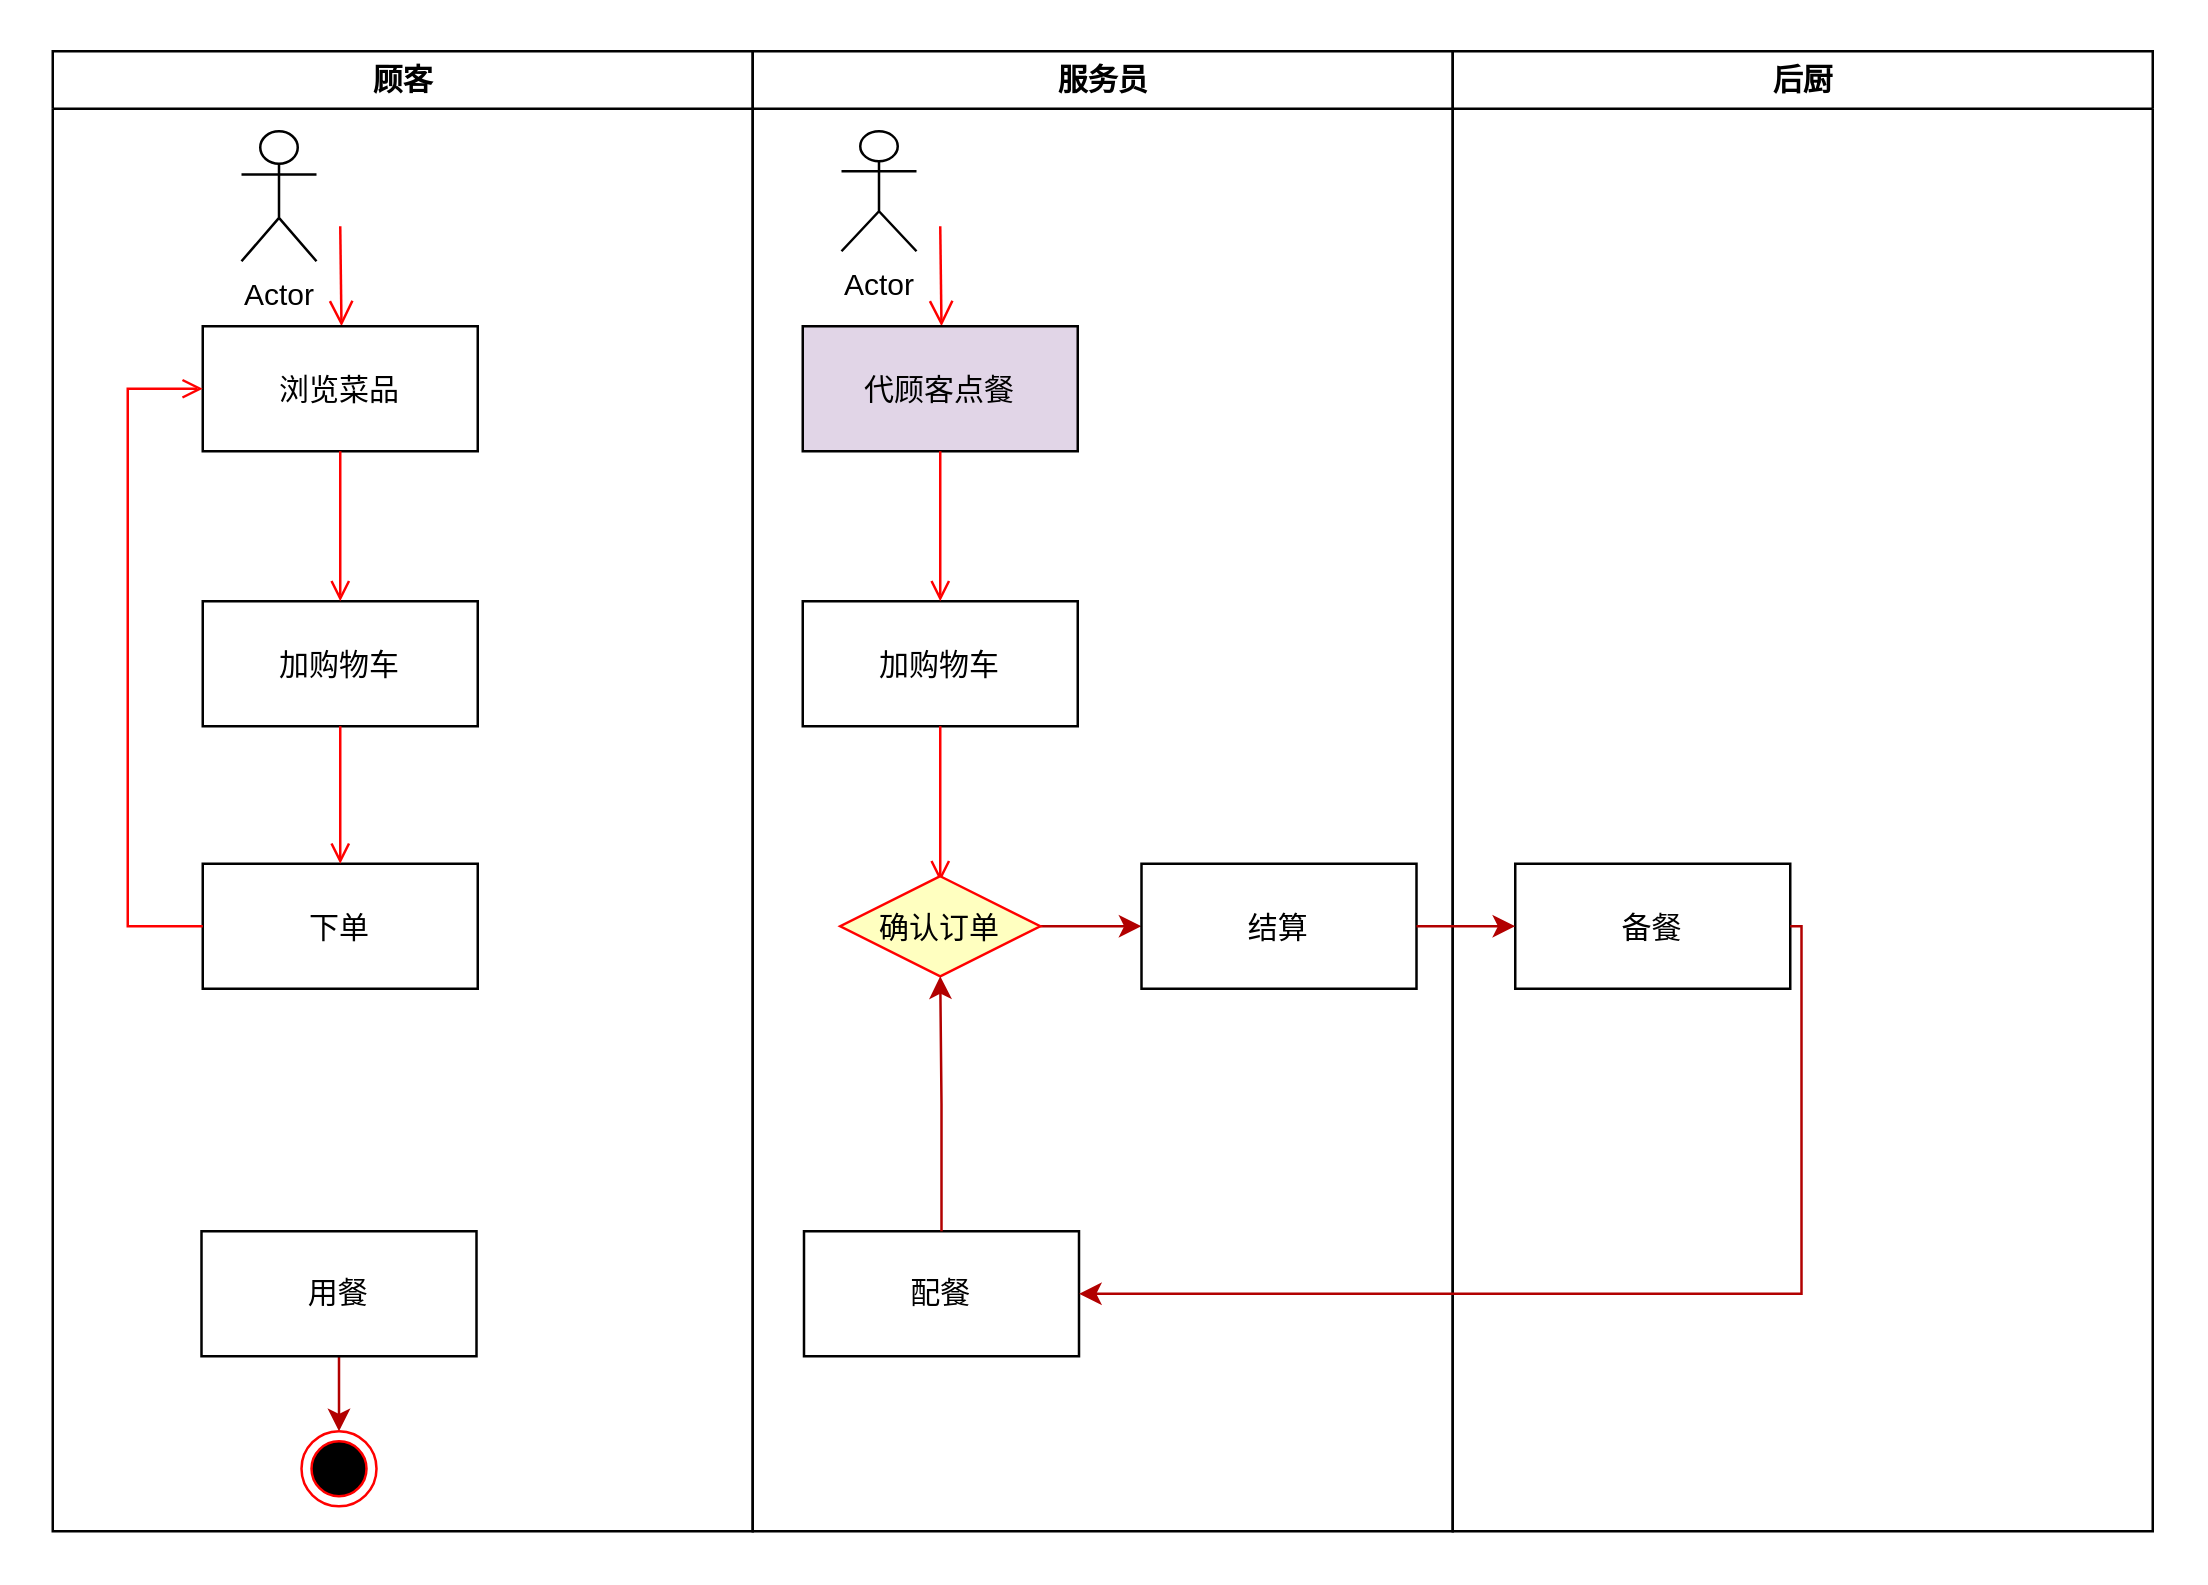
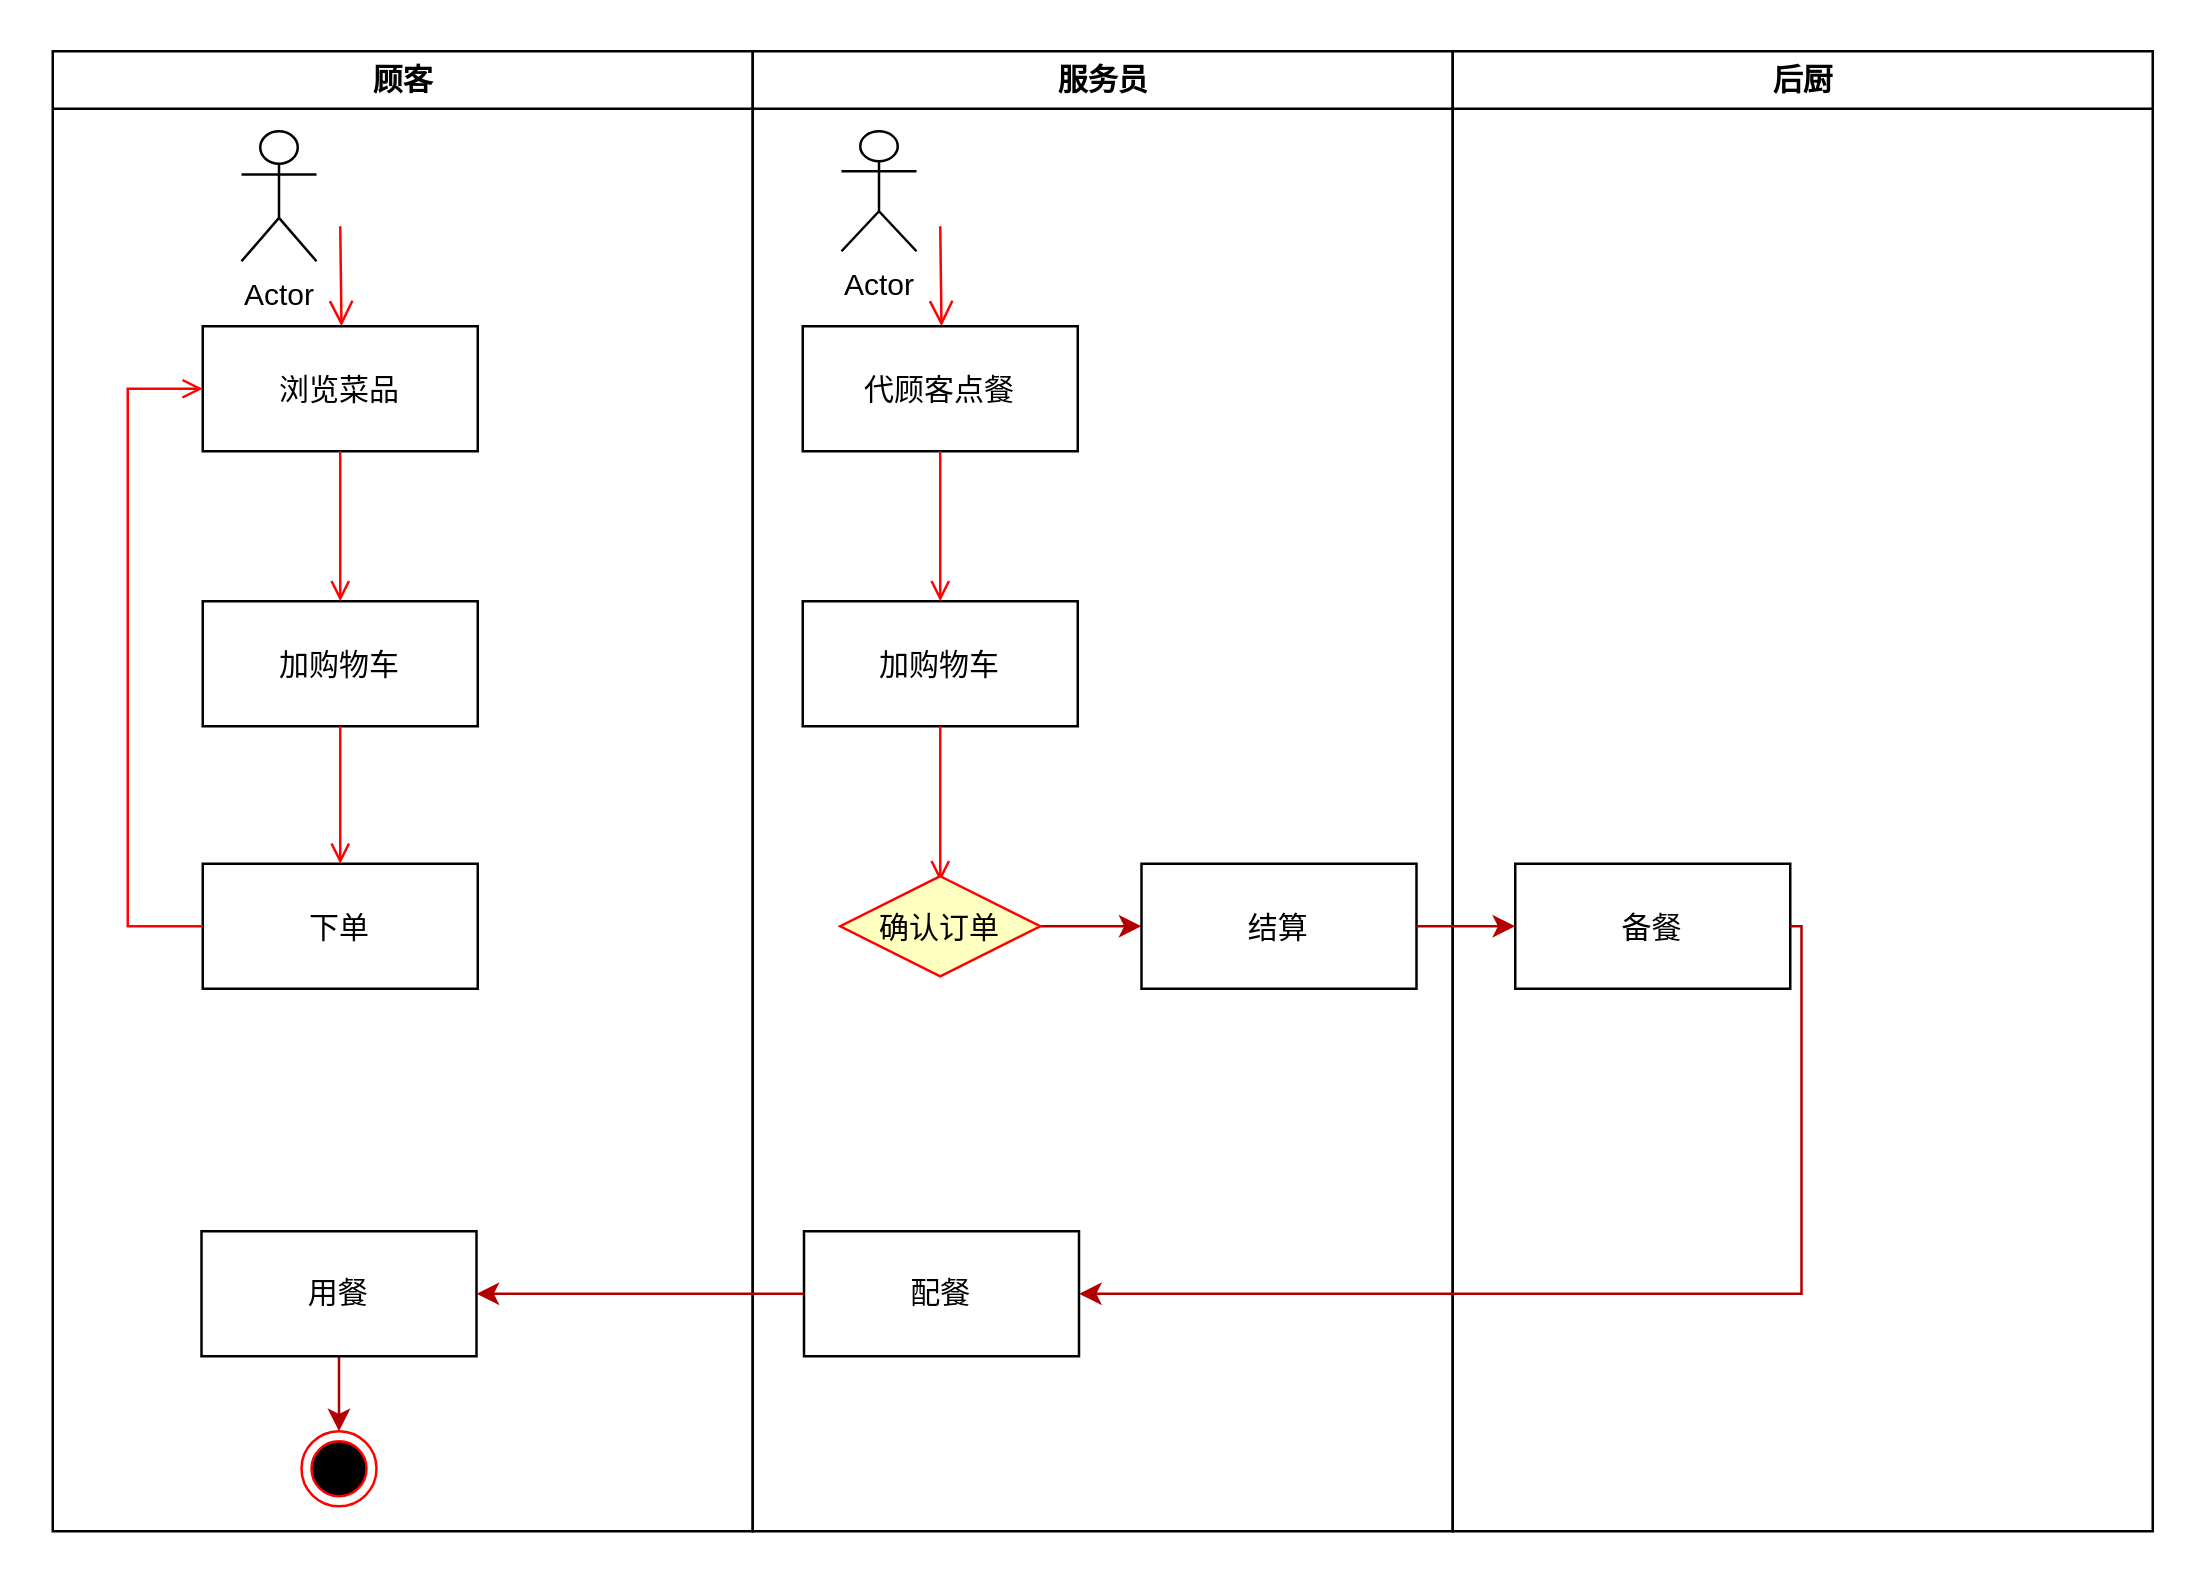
- <mxCell id="16" value="代顾客点餐" style="fillColor=#e1d5e7;" parent="14" vertex="1"><mxGeometry x="20" y="110" width="110" height="50" as="geometry" /></mxCell>
+ <mxCell id="16" value="代顾客点餐" style="" parent="14" vertex="1"><mxGeometry x="20" y="110" width="110" height="50" as="geometry" /></mxCell>
- <mxCell id="29" style="edgeStyle=orthogonalEdgeStyle;rounded=0;orthogonalLoop=1;jettySize=auto;html=1;fillColor=#e51400;strokeColor=#B20000;" edge="1" parent="1" source="24" target="21"><mxGeometry relative="1" as="geometry" /></mxCell>
+ <mxCell id="29" style="edgeStyle=orthogonalEdgeStyle;rounded=0;orthogonalLoop=1;jettySize=auto;html=1;entryX=1;entryY=0.5;entryDx=0;entryDy=0;fillColor=#e51400;strokeColor=#B20000;" edge="1" parent="1" source="24" target="12"><mxGeometry relative="1" as="geometry" /></mxCell>
